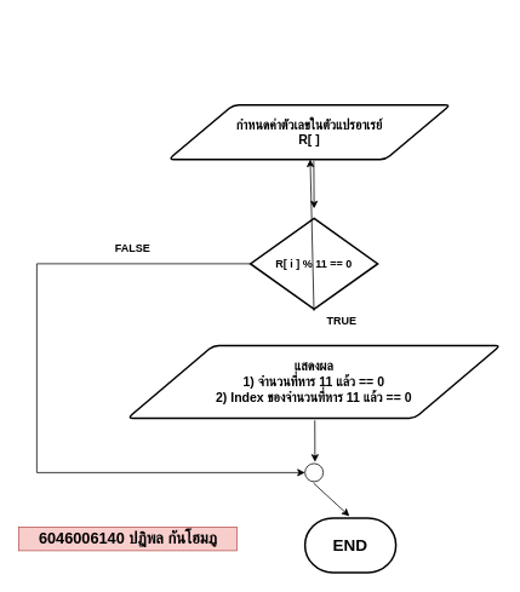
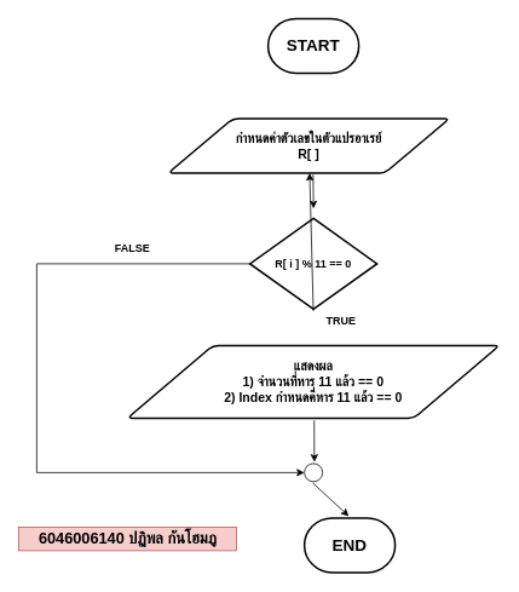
+ <mxCell id="2" value="&lt;h2&gt;&lt;b&gt;START&lt;/b&gt;&lt;/h2&gt;" style="strokeWidth=2;html=1;shape=mxgraph.flowchart.terminator;whiteSpace=wrap;" vertex="1" parent="1"><mxGeometry x="295" y="20" width="100" height="60" as="geometry" /></mxCell>
- <mxCell id="3" value="กำหนดค่าตัวเลขในตัวแปรอาเรย์&lt;br&gt;R[ ]" style="shape=parallelogram;html=1;strokeWidth=2;perimeter=parallelogramPerimeter;whiteSpace=wrap;rounded=1;arcSize=12;size=0.23;fontStyle=1;fontSize=14;" vertex="1" parent="1"><mxGeometry x="185" y="115" width="310" height="60" as="geometry" /></mxCell>
+ <mxCell id="3" value="กำหนดค่าตัวเลขในตัวแปรอาเรย์&lt;br&gt;R[ ]" style="shape=parallelogram;html=1;strokeWidth=2;perimeter=parallelogramPerimeter;whiteSpace=wrap;rounded=1;arcSize=12;size=0.23;fontStyle=1;fontSize=14;" vertex="1" parent="1"><mxGeometry x="185" y="130" width="310" height="60" as="geometry" /></mxCell>
- <mxCell id="5" value="แสดงผล&lt;br&gt;1) จำนวนที่หาร 11 แล้ว == 0&lt;br&gt;2) Index ของจำนวนที่หาร 11 แล้ว == 0" style="shape=parallelogram;html=1;strokeWidth=2;perimeter=parallelogramPerimeter;whiteSpace=wrap;rounded=1;arcSize=12;size=0.23;fontStyle=1;fontSize=14;align=center;" vertex="1" parent="1"><mxGeometry x="140" y="380" width="410" height="80" as="geometry" /></mxCell>
+ <mxCell id="5" value="แสดงผล&lt;br&gt;1) จำนวนที่หาร 11 แล้ว == 0&lt;br&gt;2) Index กำหนดคี่หาร 11 แล้ว == 0" style="shape=parallelogram;html=1;strokeWidth=2;perimeter=parallelogramPerimeter;whiteSpace=wrap;rounded=1;arcSize=12;size=0.23;fontStyle=1;fontSize=14;align=center;" vertex="1" parent="1"><mxGeometry x="140" y="380" width="410" height="80" as="geometry" /></mxCell>
